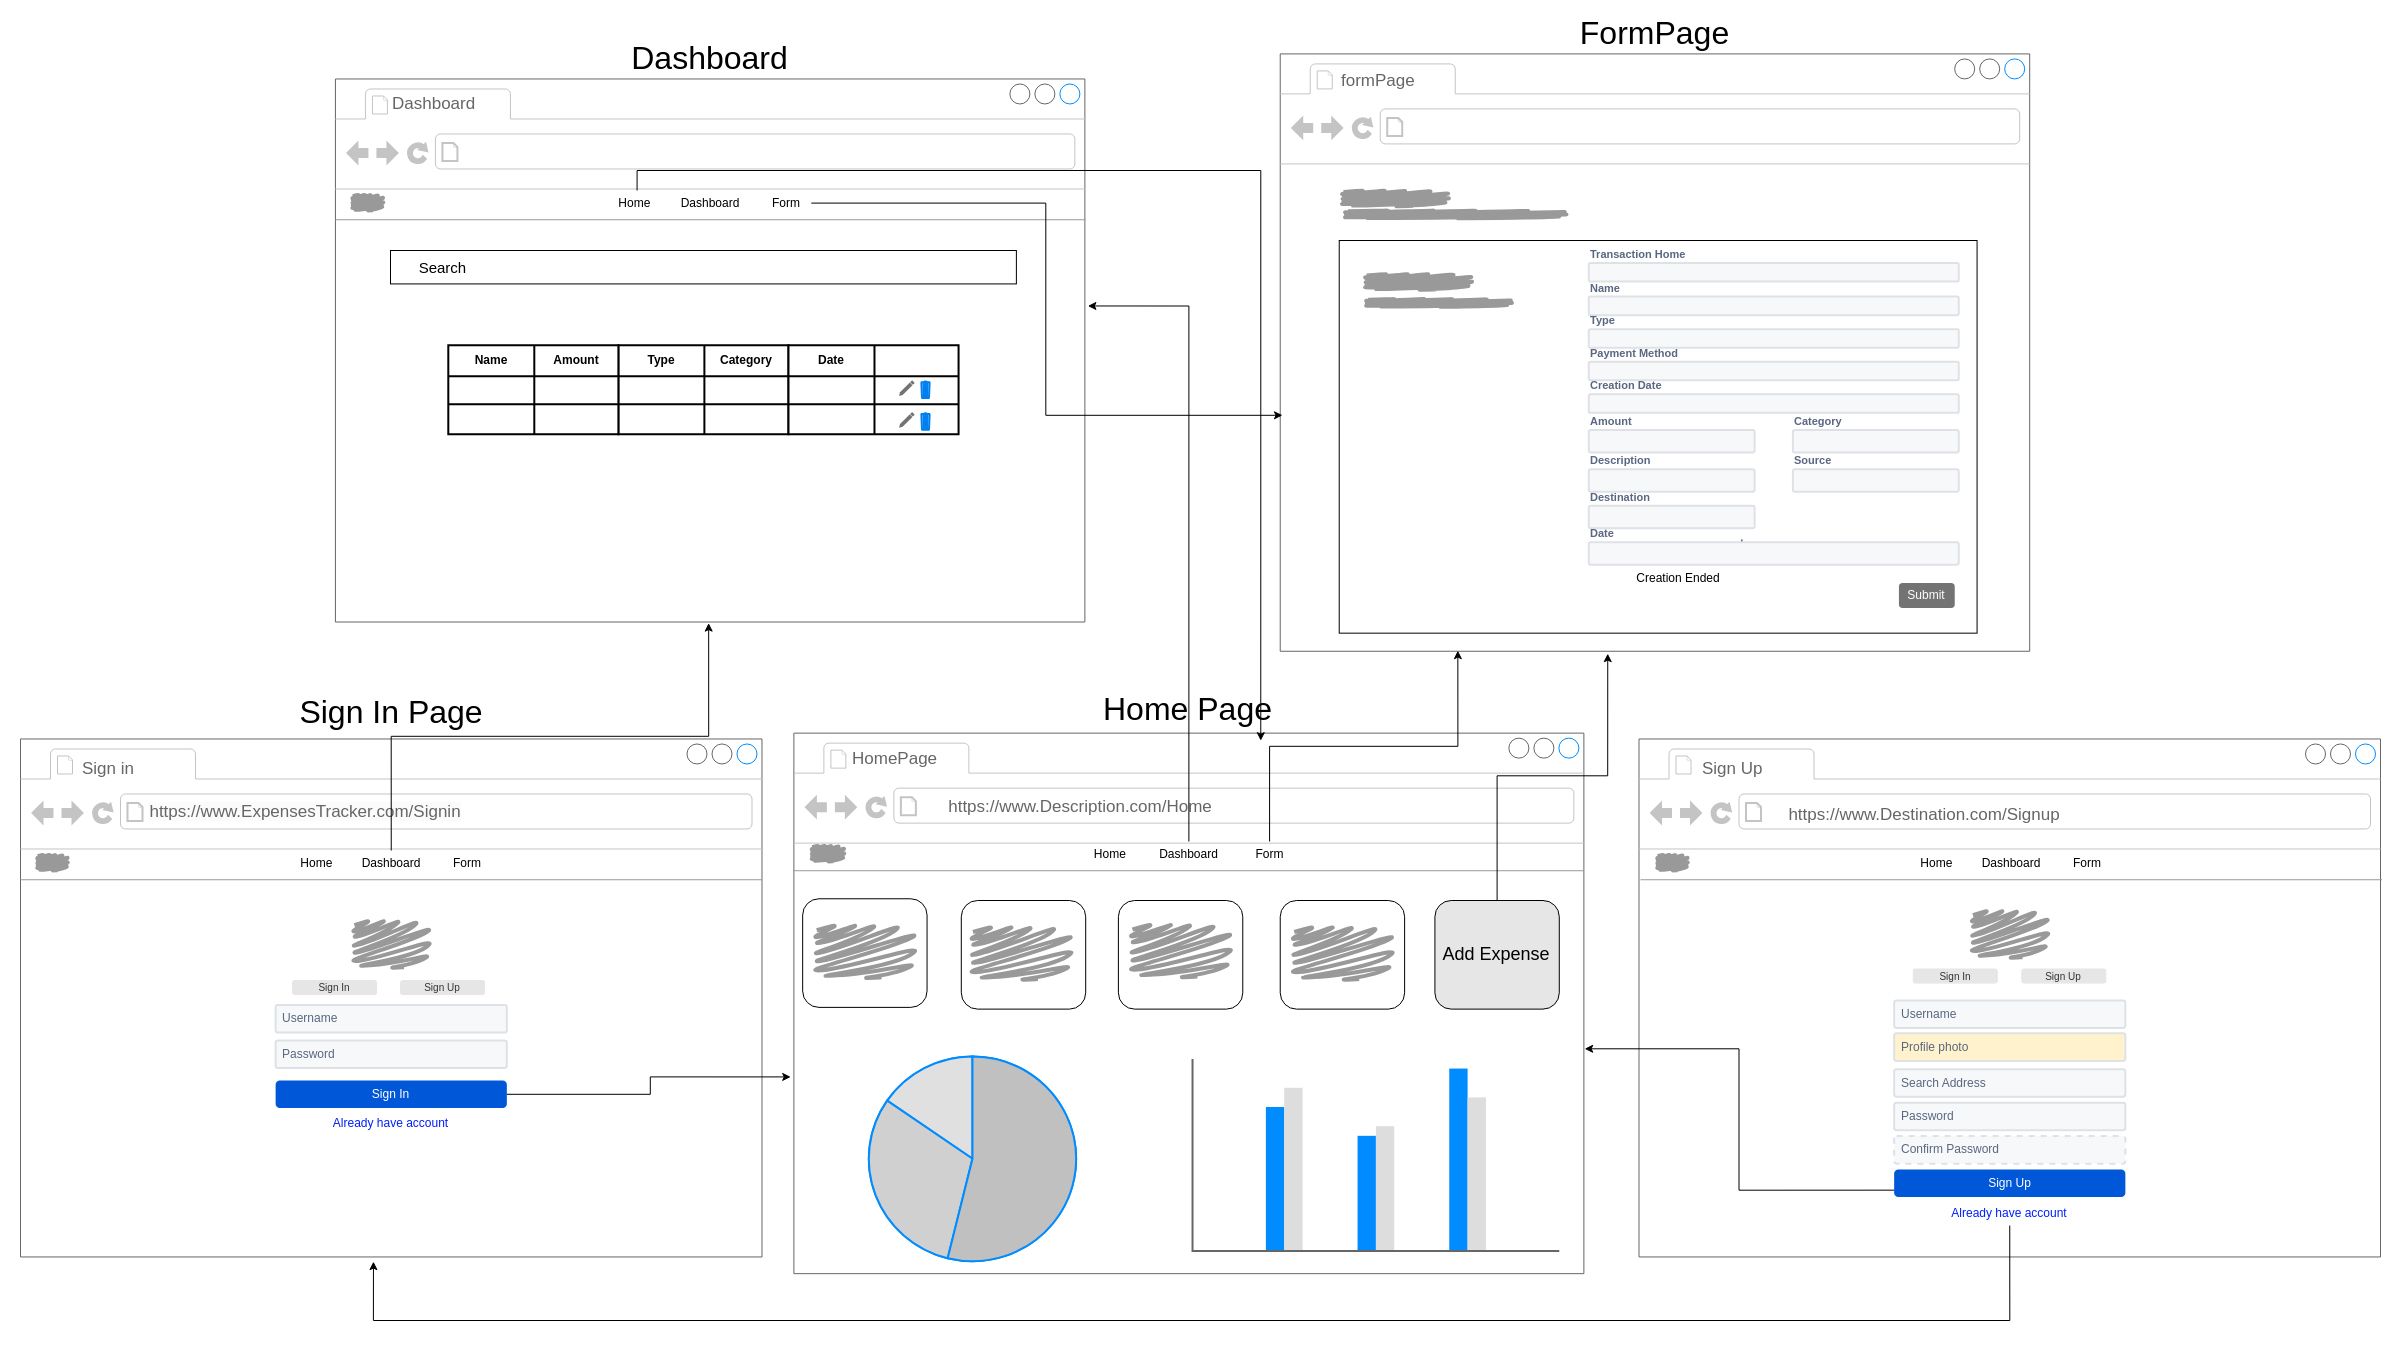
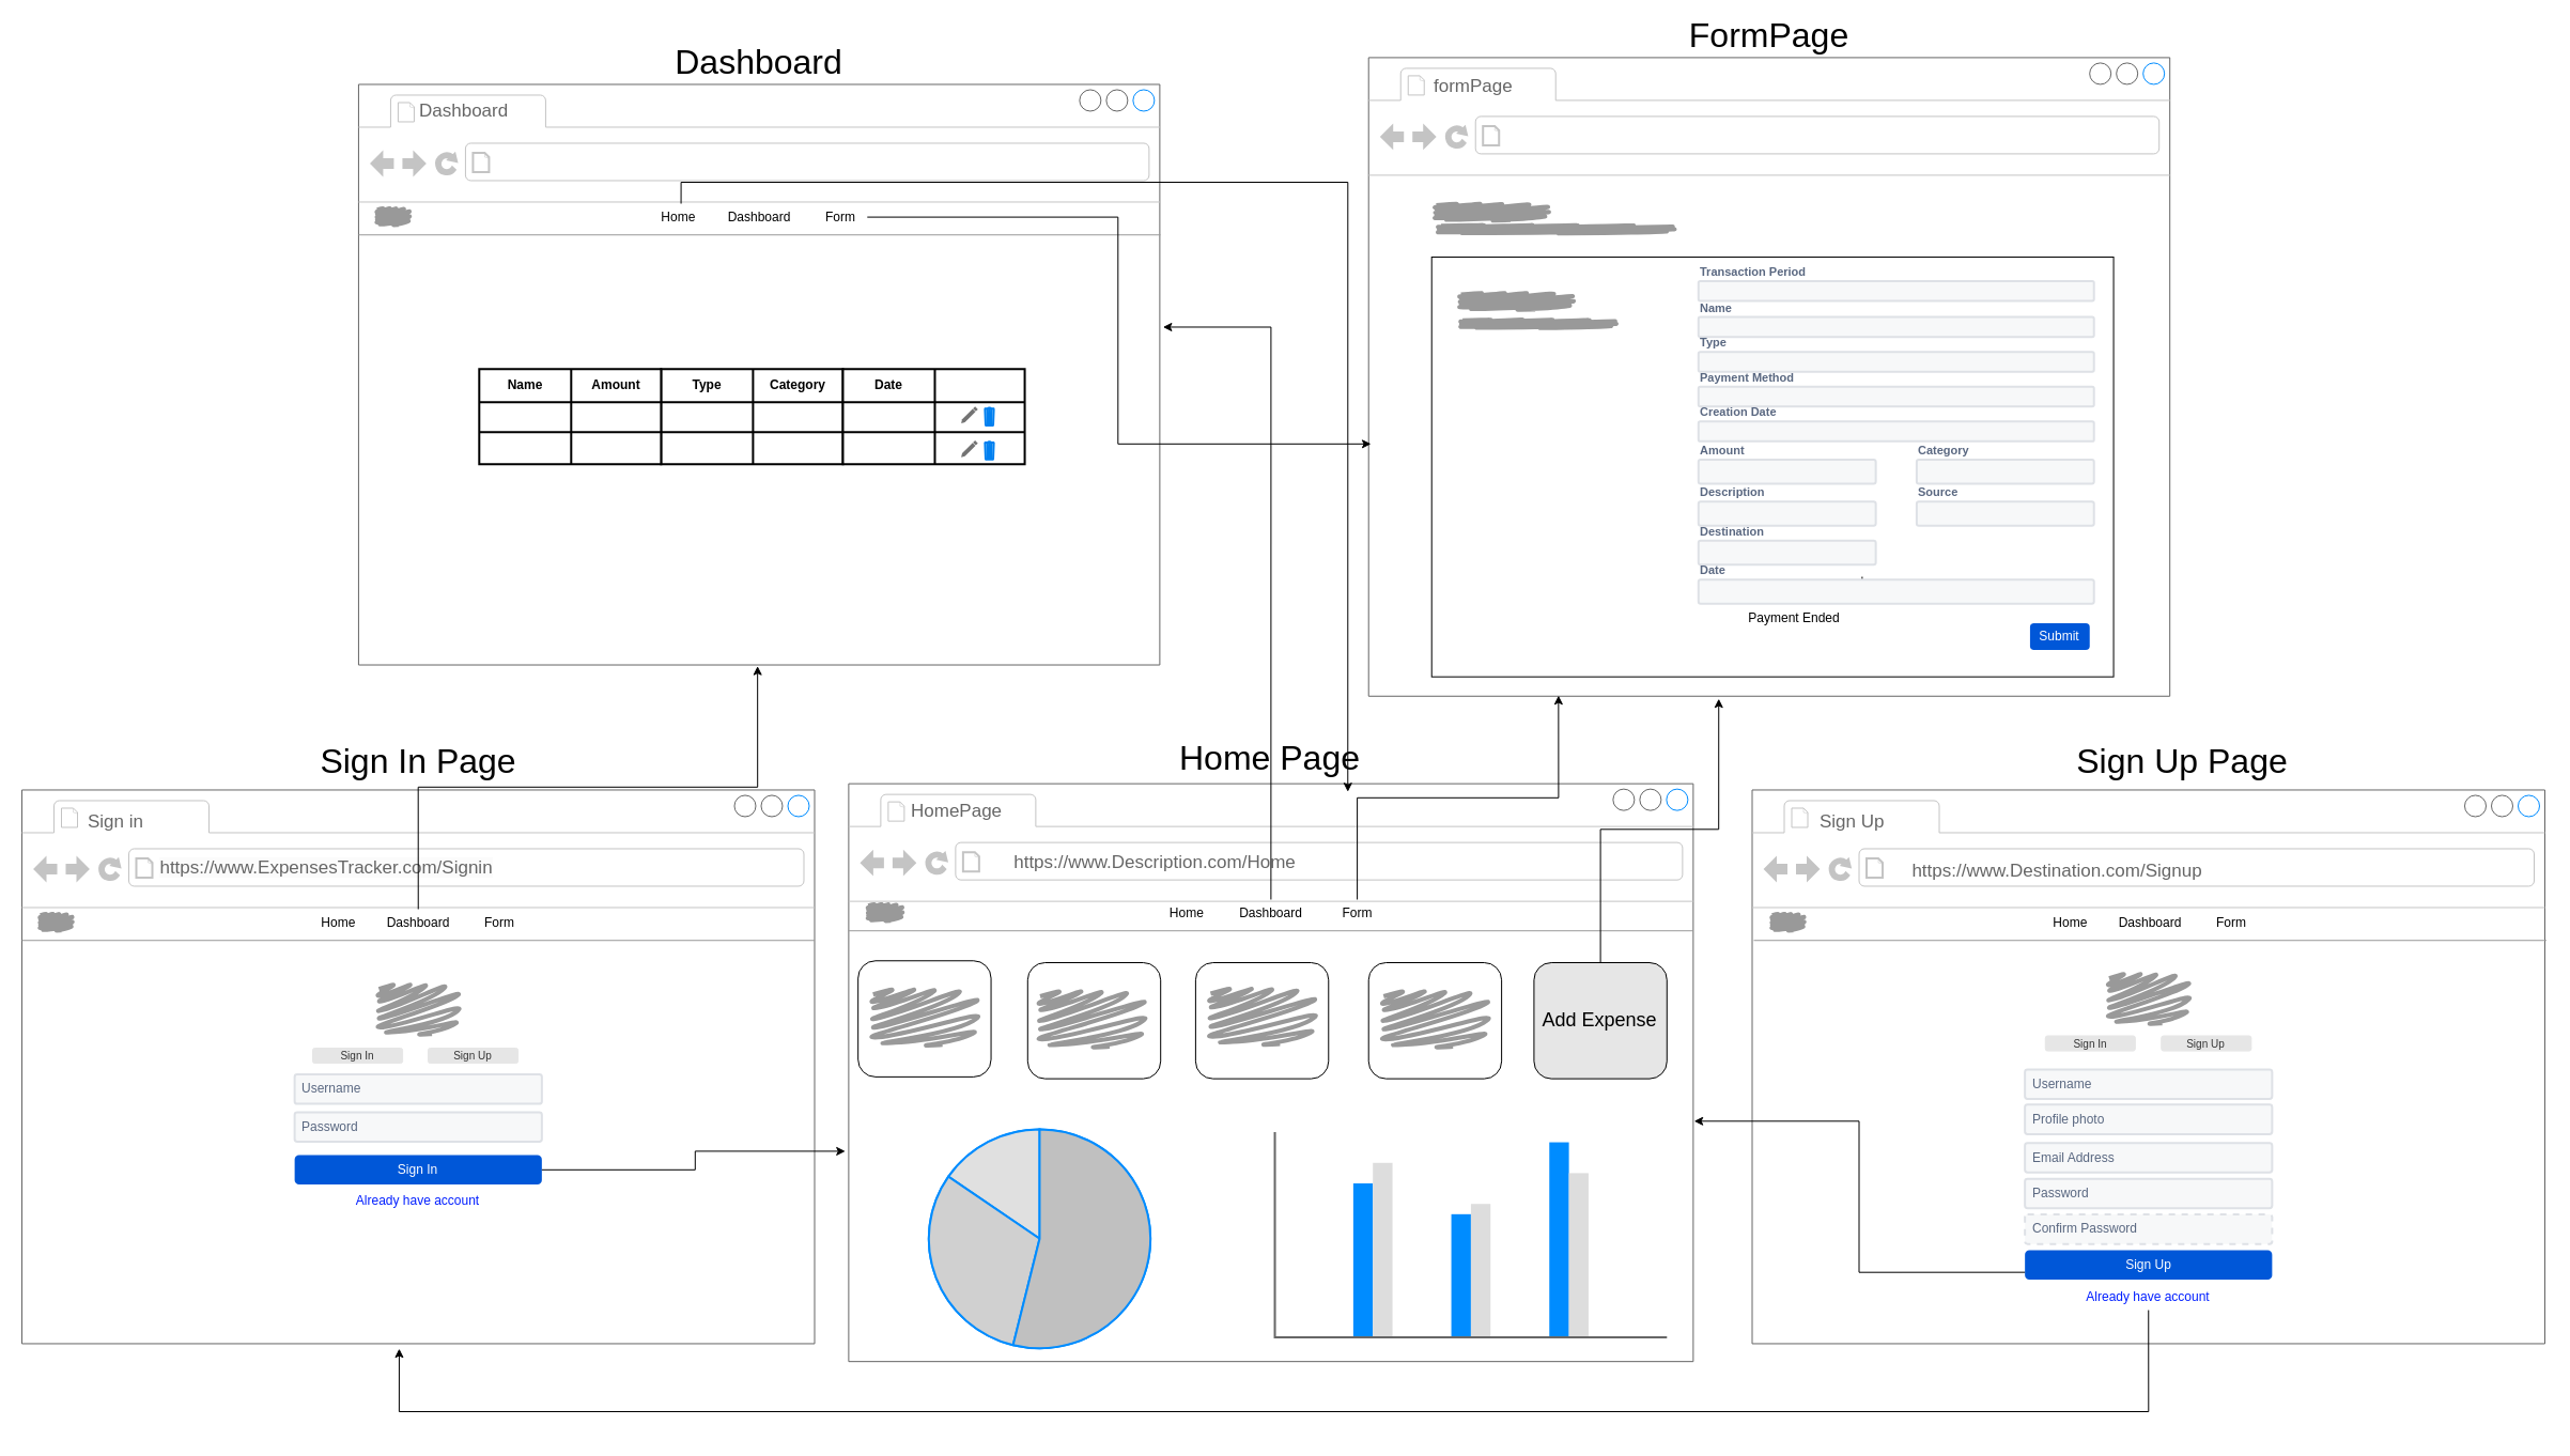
- <mxCell id="9" value="Transaction Home" style="fillColor=none;strokeColor=none;html=1;fontSize=11;fontStyle=0;align=left;fontColor=#596780;fontStyle=1;fontSize=11" vertex="1" parent="8"><mxGeometry width="306.162" height="11.233" as="geometry" /></mxCell>
+ <mxCell id="9" value="Transaction Period" style="fillColor=none;strokeColor=none;html=1;fontSize=11;fontStyle=0;align=left;fontColor=#596780;fontStyle=1;fontSize=11" vertex="1" parent="8"><mxGeometry width="306.162" height="11.233" as="geometry" /></mxCell>
- <mxCell id="51" value="&lt;span style=&quot;white-space: pre;&quot;&gt;&#09;&lt;/span&gt;&lt;font style=&quot;font-size: 15px;&quot;&gt;Search&lt;/font&gt;" style="rounded=0;whiteSpace=wrap;html=1;align=left;" vertex="1" parent="50"><mxGeometry width="625.878" height="33.418" as="geometry" /></mxCell>
- <mxCell id="35" value="Creation Ended" style="text;html=1;align=center;verticalAlign=middle;whiteSpace=wrap;rounded=0;" vertex="1" parent="30"><mxGeometry x="25.514" y="42.123" width="127.568" height="16.849" as="geometry" /></mxCell>
+ <mxCell id="35" value="Payment Ended" style="text;html=1;align=center;verticalAlign=middle;whiteSpace=wrap;rounded=0;" vertex="1" parent="30"><mxGeometry x="25.514" y="42.123" width="127.568" height="16.849" as="geometry" /></mxCell>
- <mxCell id="41" value="Submit" style="rounded=1;fillColor=#737373;strokeColor=none;html=1;whiteSpace=wrap;fontColor=#ffffff;align=center;verticalAlign=middle;fontStyle=0;fontSize=12;sketch=0;" vertex="1" parent="7"><mxGeometry x="310.149" y="334.177" width="55.811" height="25.063" as="geometry" /></mxCell>
+ <mxCell id="41" value="Submit" style="rounded=1;fillColor=#0057D8;strokeColor=none;html=1;whiteSpace=wrap;fontColor=#ffffff;align=center;verticalAlign=middle;fontStyle=0;fontSize=12;sketch=0;" vertex="1" parent="7"><mxGeometry x="310.149" y="334.177" width="55.811" height="25.063" as="geometry" /></mxCell>
+ <mxCell id="165" value="&lt;font style=&quot;font-size: 32px;&quot;&gt;Sign Up Page&lt;/font&gt;" style="text;html=1;align=center;verticalAlign=middle;whiteSpace=wrap;rounded=0;" vertex="1" parent="2"><mxGeometry x="1883" y="676.71" width="275.74" height="30" as="geometry" /></mxCell>
- <mxCell id="129" value="Profile photo&lt;span style=&quot;white-space: pre;&quot;&gt;&#09;&lt;/span&gt;" style="rounded=1;arcSize=9;fillColor=#fff2cc;align=left;spacingLeft=5;strokeColor=#DEE1E6;html=1;strokeWidth=2;fontColor=#596780;fontSize=12;" vertex="1" parent="126"><mxGeometry y="122.81" width="231.216" height="27.57" as="geometry" /></mxCell>
+ <mxCell id="129" value="Profile photo&lt;span style=&quot;white-space: pre;&quot;&gt;&#09;&lt;/span&gt;" style="rounded=1;arcSize=9;fillColor=#F7F8F9;align=left;spacingLeft=5;strokeColor=#DEE1E6;html=1;strokeWidth=2;fontColor=#596780;fontSize=12" vertex="1" parent="126"><mxGeometry y="122.81" width="231.216" height="27.57" as="geometry" /></mxCell>
- <mxCell id="128" value="Search Address&lt;span style=&quot;white-space: pre;&quot;&gt;&#09;&lt;/span&gt;" style="rounded=1;arcSize=9;fillColor=#F7F8F9;align=left;spacingLeft=5;strokeColor=#DEE1E6;html=1;strokeWidth=2;fontColor=#596780;fontSize=12" vertex="1" parent="126"><mxGeometry y="158.734" width="231.216" height="27.57" as="geometry" /></mxCell>
+ <mxCell id="128" value="Email Address&lt;span style=&quot;white-space: pre;&quot;&gt;&#09;&lt;/span&gt;" style="rounded=1;arcSize=9;fillColor=#F7F8F9;align=left;spacingLeft=5;strokeColor=#DEE1E6;html=1;strokeWidth=2;fontColor=#596780;fontSize=12" vertex="1" parent="126"><mxGeometry y="158.734" width="231.216" height="27.57" as="geometry" /></mxCell>
